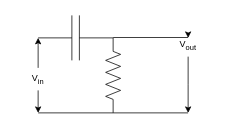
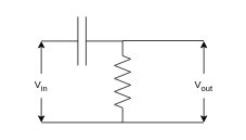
- <mxCell id="12" value="V&lt;sub&gt;out&lt;/sub&gt;" style="text;html=1;strokeColor=none;fillColor=none;align=center;verticalAlign=middle;whiteSpace=wrap;rounded=0;" vertex="1" parent="1"><mxGeometry x="220" y="45" width="60" height="30" as="geometry" /></mxCell>
+ <mxCell id="12" value="V&lt;sub&gt;out&lt;/sub&gt;" style="text;html=1;strokeColor=none;fillColor=none;align=center;verticalAlign=middle;whiteSpace=wrap;rounded=0;" vertex="1" parent="1"><mxGeometry x="220" y="90" width="60" height="30" as="geometry" /></mxCell>
